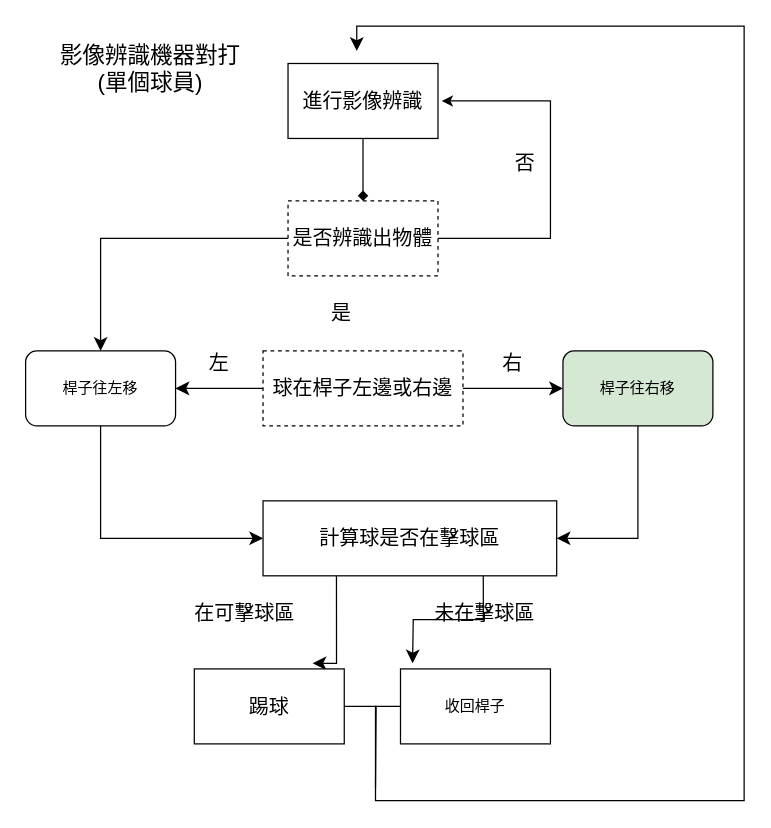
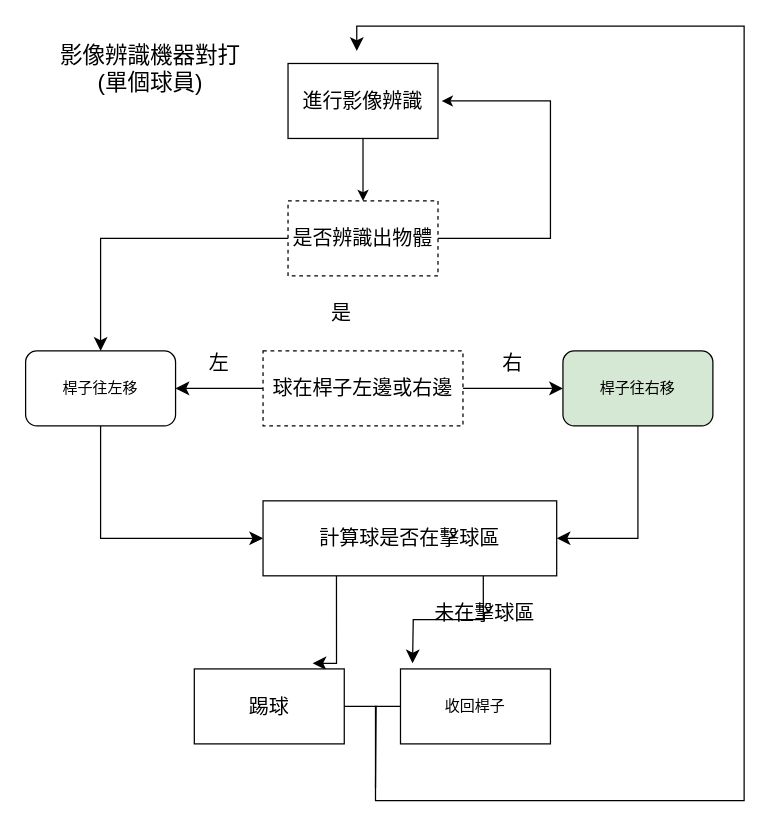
- <mxCell id="7" value="&lt;font style=&quot;font-size: 16px&quot;&gt;否&lt;/font&gt;&lt;br&gt;" style="text;html=1;strokeColor=none;fillColor=none;align=center;verticalAlign=middle;whiteSpace=wrap;rounded=0;" vertex="1" parent="1"><mxGeometry x="400" y="120" width="40" height="20" as="geometry" /></mxCell>
- <mxCell id="2" style="edgeStyle=orthogonalEdgeStyle;rounded=0;orthogonalLoop=1;jettySize=auto;html=1;entryX=0.5;entryY=0;entryDx=0;entryDy=0;endArrow=diamond;" edge="1" parent="1" source="3" target="6"><mxGeometry relative="1" as="geometry" /></mxCell>
+ <mxCell id="2" style="edgeStyle=orthogonalEdgeStyle;rounded=0;orthogonalLoop=1;jettySize=auto;html=1;entryX=0.5;entryY=0;entryDx=0;entryDy=0;" edge="1" parent="1" source="3" target="6"><mxGeometry relative="1" as="geometry" /></mxCell>
- <mxCell id="23" value="&lt;font style=&quot;font-size: 16px&quot;&gt;在可擊球區&lt;/font&gt;&lt;br&gt;" style="text;html=1;strokeColor=none;fillColor=none;align=center;verticalAlign=middle;whiteSpace=wrap;rounded=0;" vertex="1" parent="1"><mxGeometry x="142.5" y="480" width="105" height="20" as="geometry" /></mxCell>
